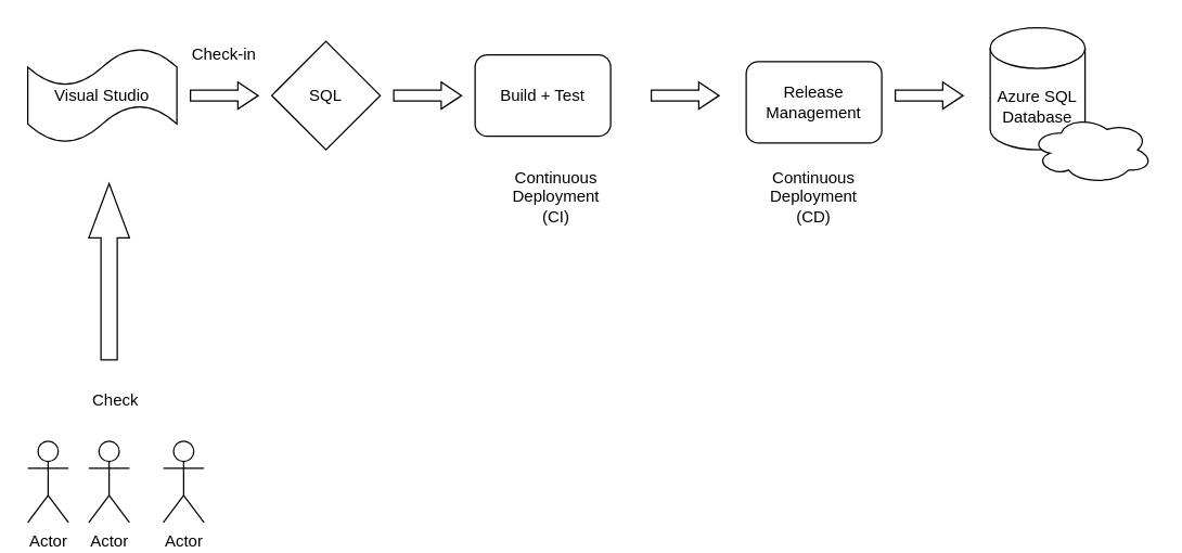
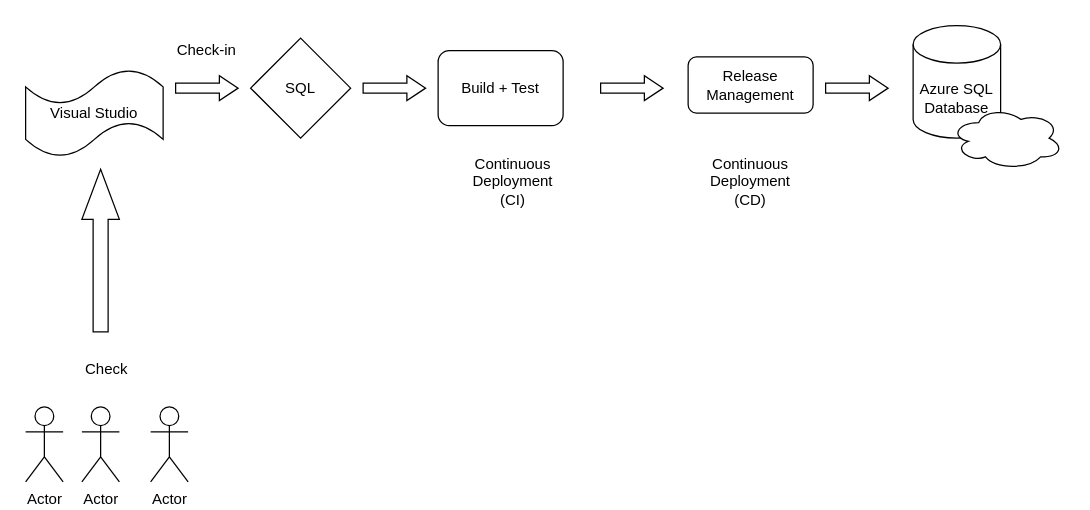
- <mxCell id="7" value="Visual Studio" style="shape=tape;whiteSpace=wrap;html=1;" vertex="1" parent="1"><mxGeometry x="20" y="35" width="110" height="70" as="geometry" /></mxCell>
+ <mxCell id="7" value="Visual Studio" style="shape=tape;whiteSpace=wrap;html=1;" vertex="1" parent="1"><mxGeometry x="20" y="55" width="110" height="70" as="geometry" /></mxCell>
- <mxCell id="10" value="Release Management" style="rounded=1;whiteSpace=wrap;html=1;" vertex="1" parent="1"><mxGeometry x="550" y="45" width="100" height="60" as="geometry" /></mxCell>
+ <mxCell id="10" value="Release Management" style="rounded=1;whiteSpace=wrap;html=1;" vertex="1" parent="1"><mxGeometry x="550" y="45" width="100" height="45" as="geometry" /></mxCell>
